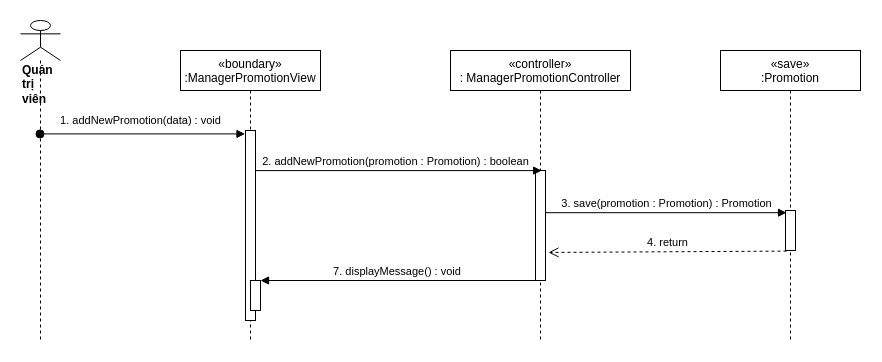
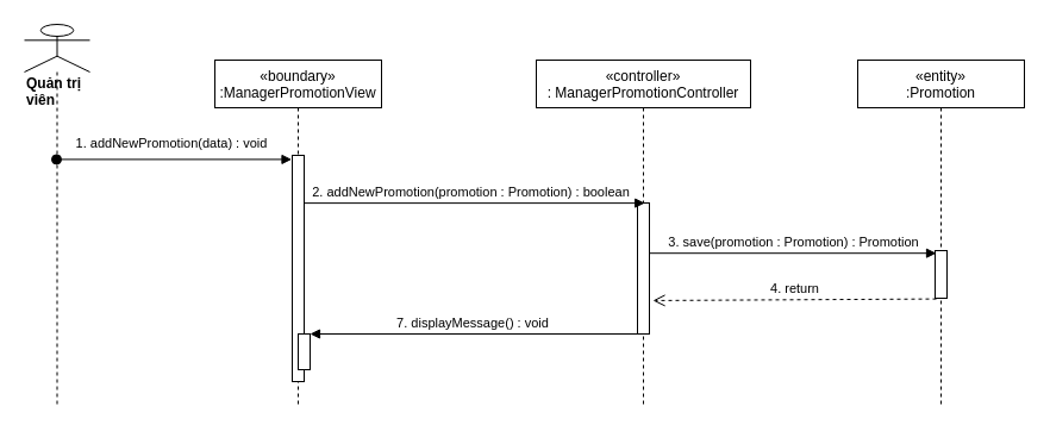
- <mxCell id="11" value="«save»&#10;:Promotion" style="shape=umlLifeline;perimeter=lifelinePerimeter;container=1;collapsible=0;recursiveResize=0;rounded=0;shadow=0;strokeWidth=1;" parent="1" vertex="1"><mxGeometry x="720" y="50" width="140" height="290" as="geometry" /></mxCell>
+ <mxCell id="11" value="«entity»&#10;:Promotion" style="shape=umlLifeline;perimeter=lifelinePerimeter;container=1;collapsible=0;recursiveResize=0;rounded=0;shadow=0;strokeWidth=1;" parent="1" vertex="1"><mxGeometry x="720" y="50" width="140" height="290" as="geometry" /></mxCell>
- <mxCell id="7" value="&lt;div&gt;&lt;b&gt;Quản trị viên&lt;/b&gt;&lt;/div&gt;" style="shape=umlLifeline;participant=umlActor;perimeter=lifelinePerimeter;whiteSpace=wrap;html=1;container=1;collapsible=0;recursiveResize=0;verticalAlign=top;spacingTop=36;outlineConnect=0;align=left;size=40;" parent="1" vertex="1"><mxGeometry x="20" y="20" width="40" height="320" as="geometry" /></mxCell>
+ <mxCell id="7" value="&lt;div&gt;&lt;b&gt;Quản trị viên&lt;/b&gt;&lt;/div&gt;" style="shape=umlLifeline;participant=umlActor;perimeter=lifelinePerimeter;whiteSpace=wrap;html=1;container=1;collapsible=0;recursiveResize=0;verticalAlign=top;spacingTop=36;outlineConnect=0;align=left;size=40;" parent="1" vertex="1"><mxGeometry x="20" y="20" width="55" height="320" as="geometry" /></mxCell>
